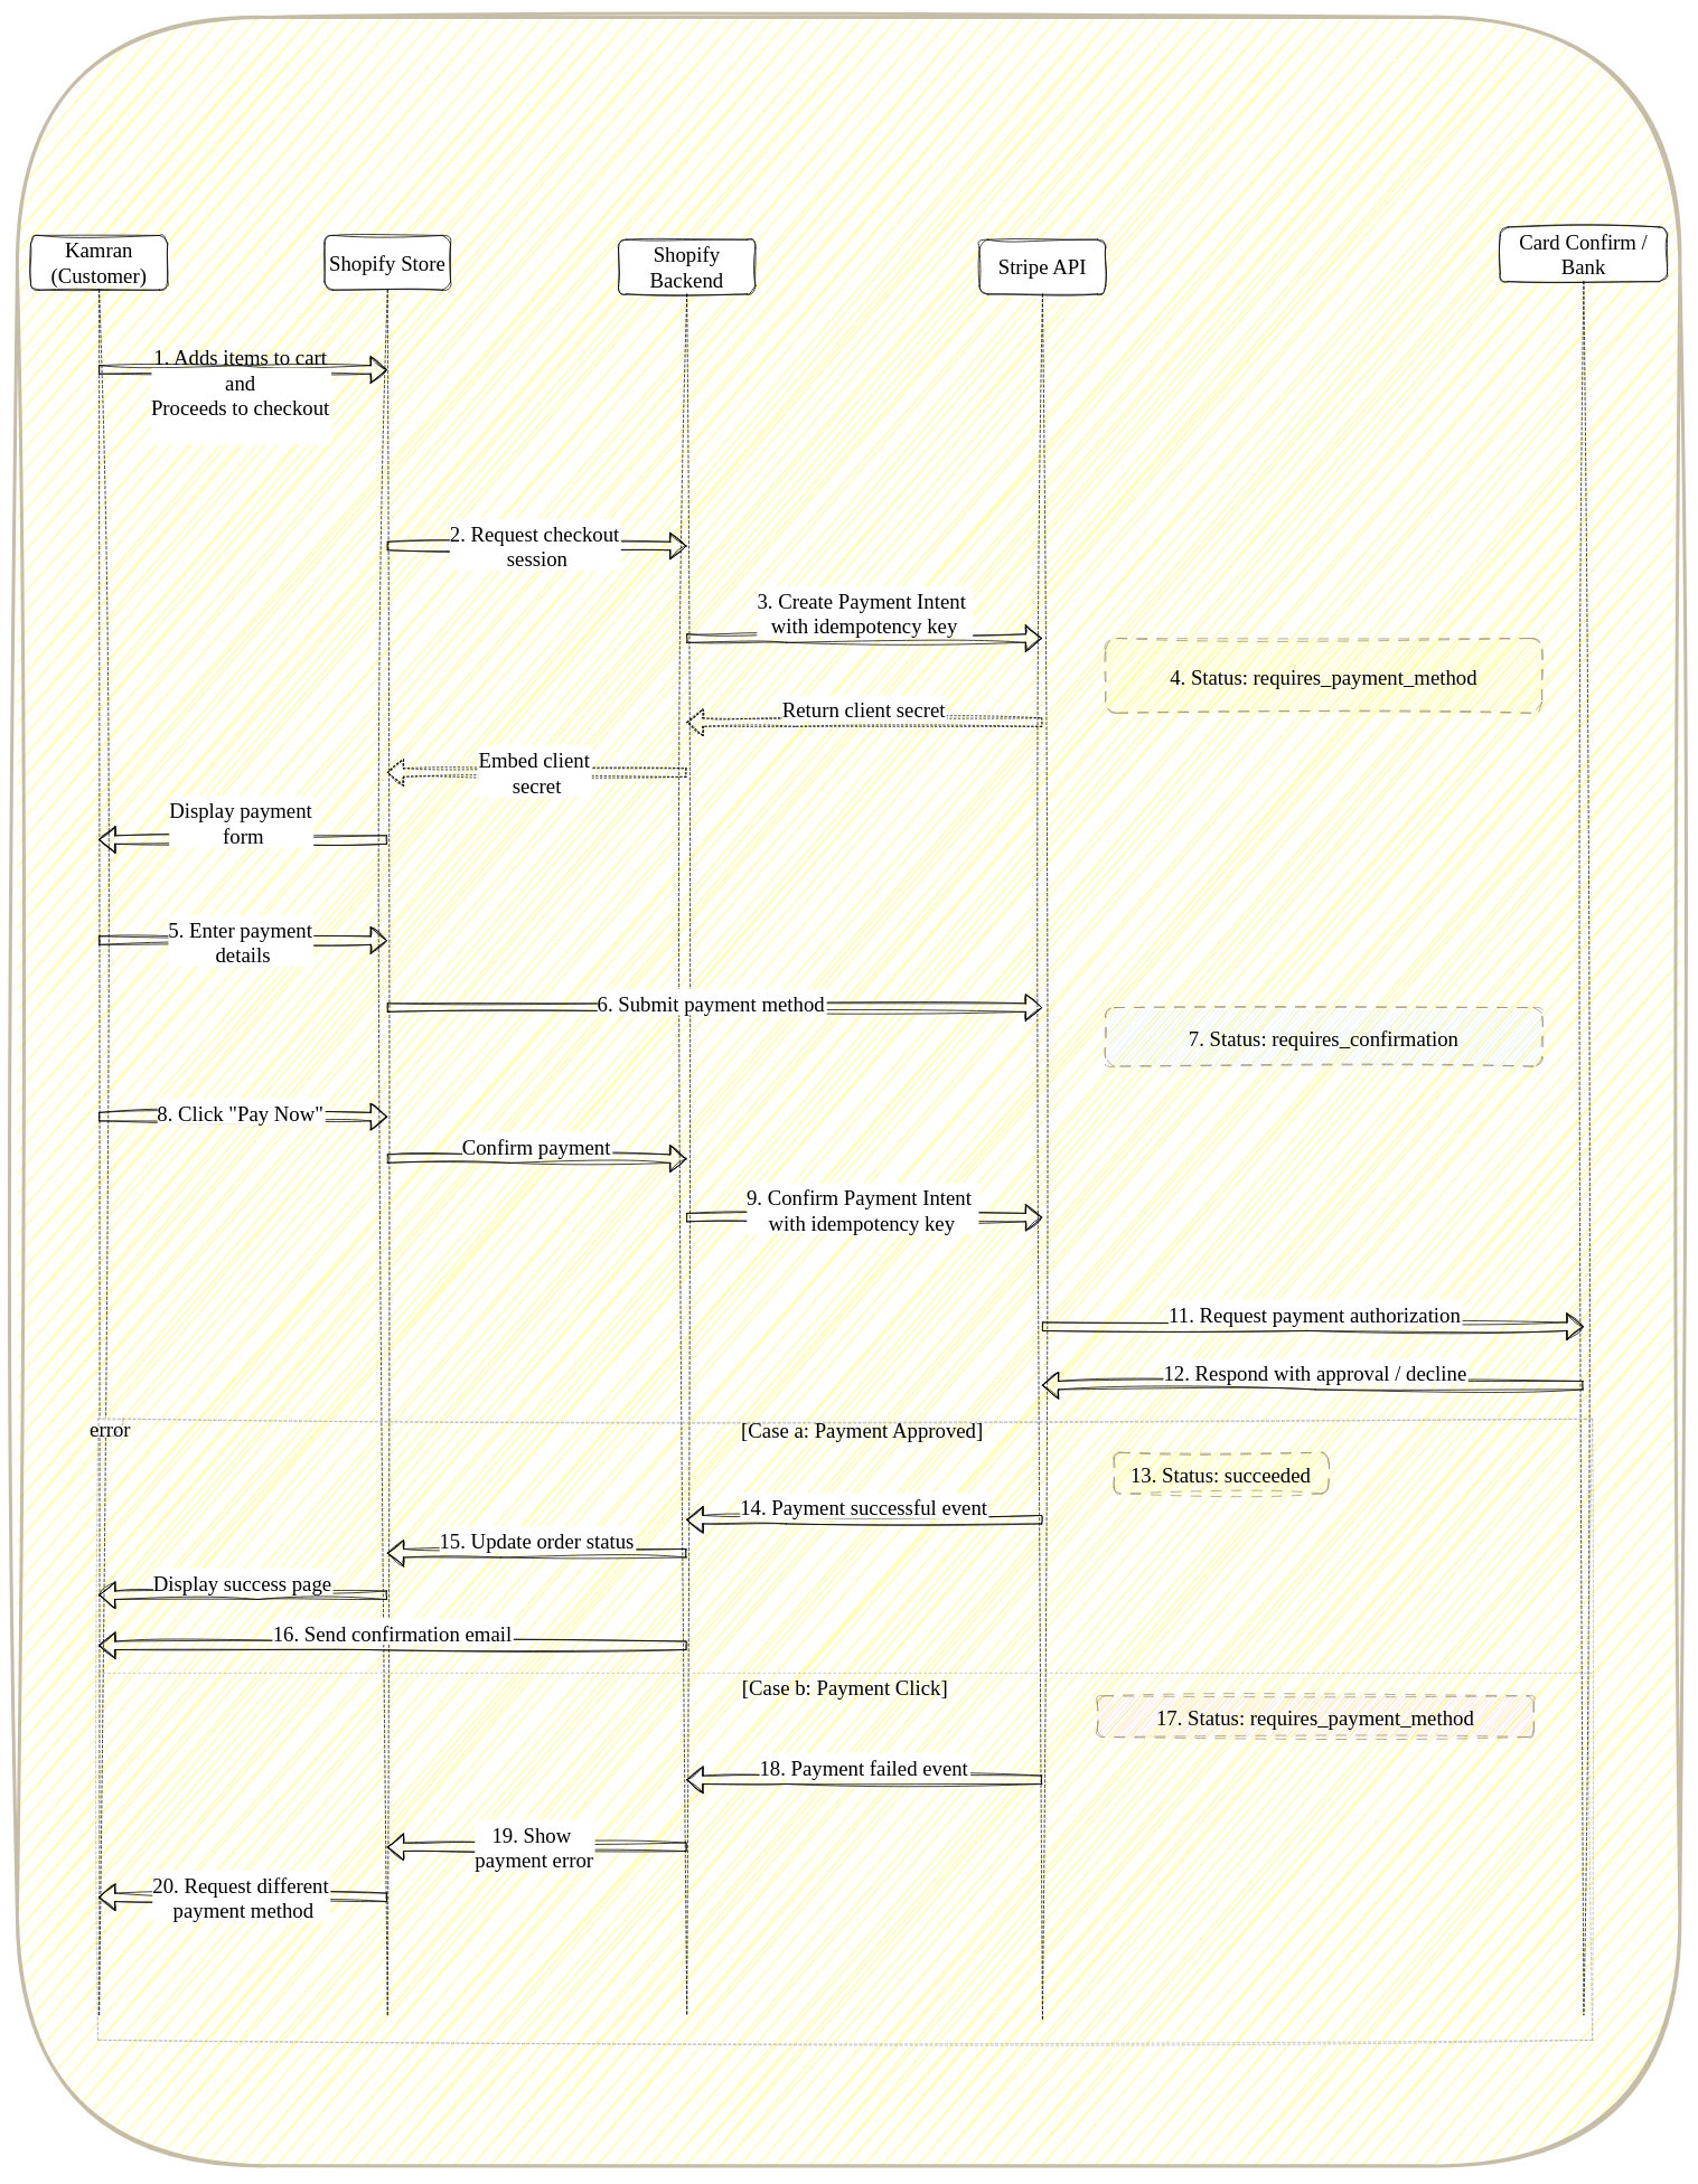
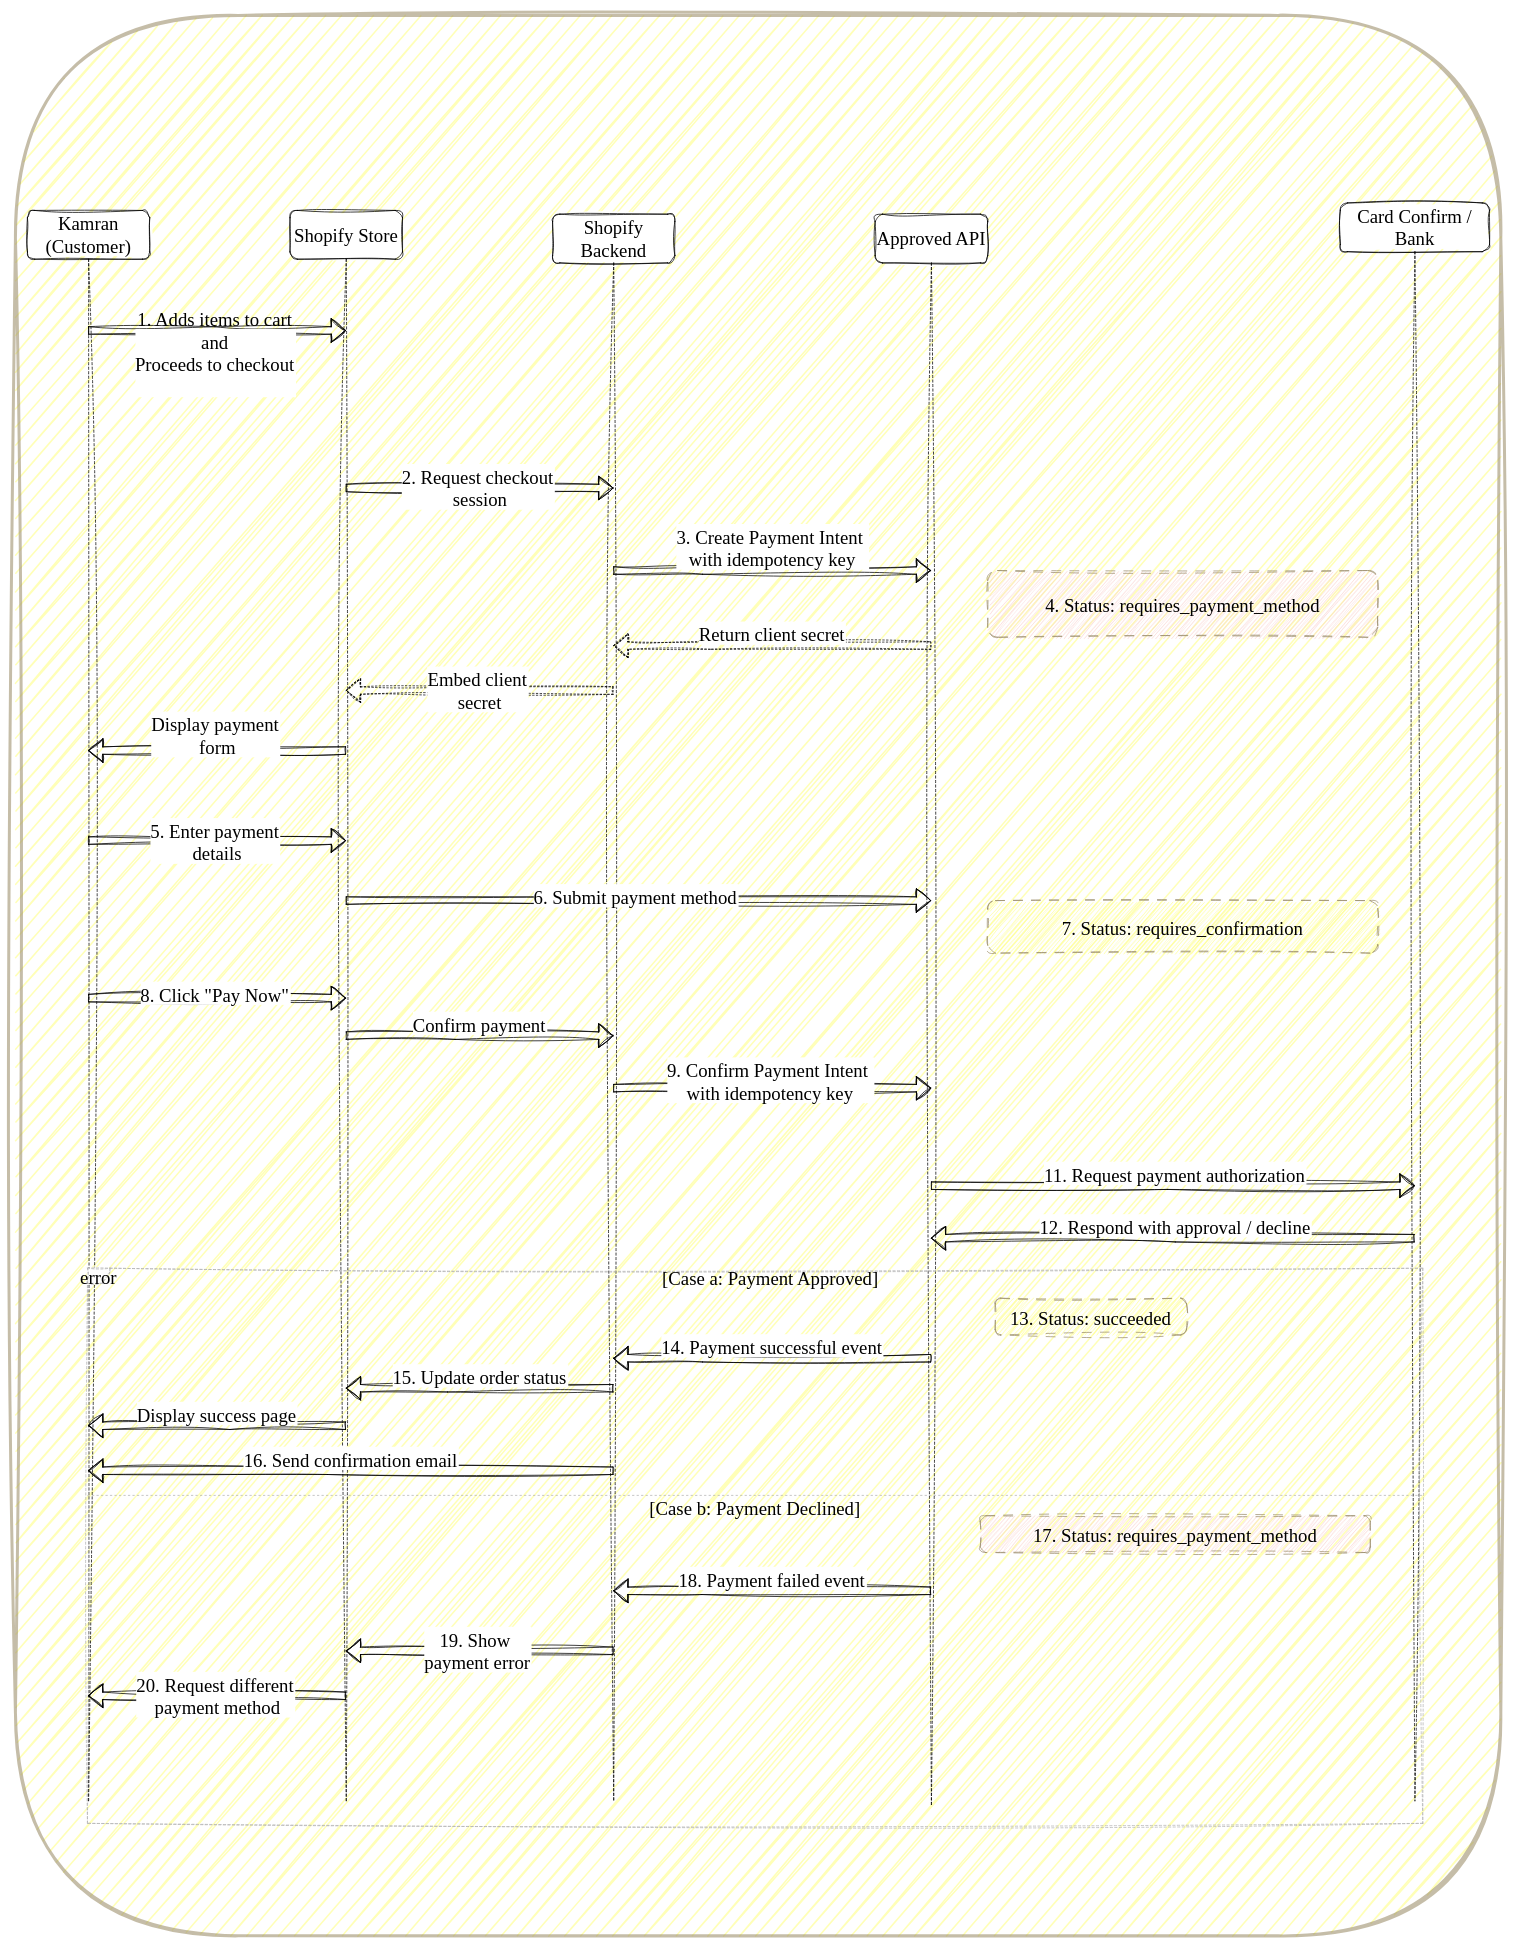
- <mxCell id="6" value="Stripe API" style="shape=umlLifeline;perimeter=lifelinePerimeter;whiteSpace=wrap;container=1;dropTarget=0;collapsible=0;recursiveResize=0;outlineConnect=0;portConstraint=eastwest;newEdgeStyle={&quot;edgeStyle&quot;:&quot;elbowEdgeStyle&quot;,&quot;elbow&quot;:&quot;vertical&quot;,&quot;curved&quot;:0,&quot;rounded&quot;:0};size=65;fontFamily=Gloria Hallelujah;fontSource=https%3A%2F%2Ffonts.googleapis.com%2Fcss%3Ffamily%3DGloria%2BHallelujah;sketch=1;curveFitting=1;jiggle=2;fontSize=25;rounded=1;" vertex="1" parent="1"><mxGeometry x="1166" y="285" width="150" height="2120" as="geometry" /></mxCell>
+ <mxCell id="6" value="Approved API" style="shape=umlLifeline;perimeter=lifelinePerimeter;whiteSpace=wrap;container=1;dropTarget=0;collapsible=0;recursiveResize=0;outlineConnect=0;portConstraint=eastwest;newEdgeStyle={&quot;edgeStyle&quot;:&quot;elbowEdgeStyle&quot;,&quot;elbow&quot;:&quot;vertical&quot;,&quot;curved&quot;:0,&quot;rounded&quot;:0};size=65;fontFamily=Gloria Hallelujah;fontSource=https%3A%2F%2Ffonts.googleapis.com%2Fcss%3Ffamily%3DGloria%2BHallelujah;sketch=1;curveFitting=1;jiggle=2;fontSize=25;rounded=1;" vertex="1" parent="1"><mxGeometry x="1166" y="285" width="150" height="2120" as="geometry" /></mxCell>
- <mxCell id="31" value="4. Status: requires_payment_method" style="fillColor=#ffff88;strokeColor=#9E916F;fontFamily=Gloria Hallelujah;fontSource=https%3A%2F%2Ffonts.googleapis.com%2Fcss%3Ffamily%3DGloria%2BHallelujah;sketch=1;curveFitting=1;jiggle=2;fontSize=25;rounded=1;glass=0;dashed=1;dashPattern=12 12;" vertex="1" parent="1"><mxGeometry x="1316" y="760" width="520" height="89" as="geometry" /></mxCell>
+ <mxCell id="31" value="4. Status: requires_payment_method" style="fillColor=#f8cecc;strokeColor=#9E916F;fontFamily=Gloria Hallelujah;fontSource=https%3A%2F%2Ffonts.googleapis.com%2Fcss%3Ffamily%3DGloria%2BHallelujah;sketch=1;curveFitting=1;jiggle=2;fontSize=25;rounded=1;glass=0;dashed=1;dashPattern=12 12;" vertex="1" parent="1"><mxGeometry x="1316" y="760" width="520" height="89" as="geometry" /></mxCell>
- <mxCell id="32" value="7. Status: requires_confirmation" style="fillColor=#dae8fc;strokeColor=#9E916F;fontFamily=Gloria Hallelujah;fontSource=https%3A%2F%2Ffonts.googleapis.com%2Fcss%3Ffamily%3DGloria%2BHallelujah;sketch=1;curveFitting=1;jiggle=2;fontSize=25;rounded=1;dashed=1;dashPattern=12 12;" vertex="1" parent="1"><mxGeometry x="1316" y="1200" width="520" height="70" as="geometry" /></mxCell>
+ <mxCell id="32" value="7. Status: requires_confirmation" style="fillColor=#ffff88;strokeColor=#9E916F;fontFamily=Gloria Hallelujah;fontSource=https%3A%2F%2Ffonts.googleapis.com%2Fcss%3Ffamily%3DGloria%2BHallelujah;sketch=1;curveFitting=1;jiggle=2;fontSize=25;rounded=1;dashed=1;dashPattern=12 12;" vertex="1" parent="1"><mxGeometry x="1316" y="1200" width="520" height="70" as="geometry" /></mxCell>
- <mxCell id="10" value="[Case b: Payment Click]" style="shape=line;dashed=1;whiteSpace=wrap;verticalAlign=top;labelPosition=center;verticalLabelPosition=middle;align=center;strokeColor=#B3B3B3;fontFamily=Gloria Hallelujah;fontSource=https%3A%2F%2Ffonts.googleapis.com%2Fcss%3Ffamily%3DGloria%2BHallelujah;fontSize=25;" vertex="1" parent="8"><mxGeometry y="300.004" width="1780.0" height="5.649" as="geometry" /></mxCell>
+ <mxCell id="10" value="[Case b: Payment Declined]" style="shape=line;dashed=1;whiteSpace=wrap;verticalAlign=top;labelPosition=center;verticalLabelPosition=middle;align=center;strokeColor=#B3B3B3;fontFamily=Gloria Hallelujah;fontSource=https%3A%2F%2Ffonts.googleapis.com%2Fcss%3Ffamily%3DGloria%2BHallelujah;fontSize=25;" vertex="1" parent="8"><mxGeometry y="300.004" width="1780.0" height="5.649" as="geometry" /></mxCell>
